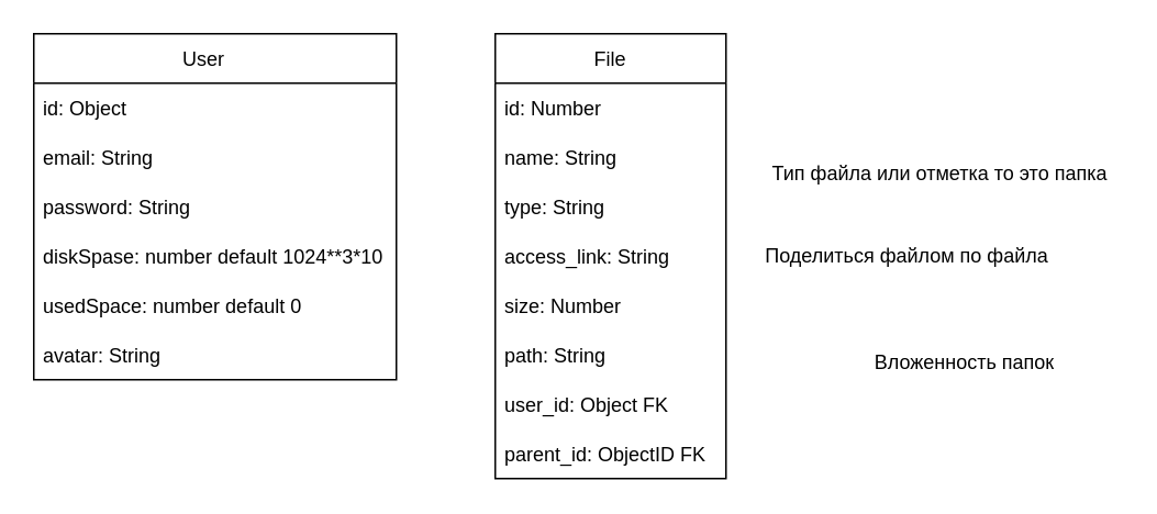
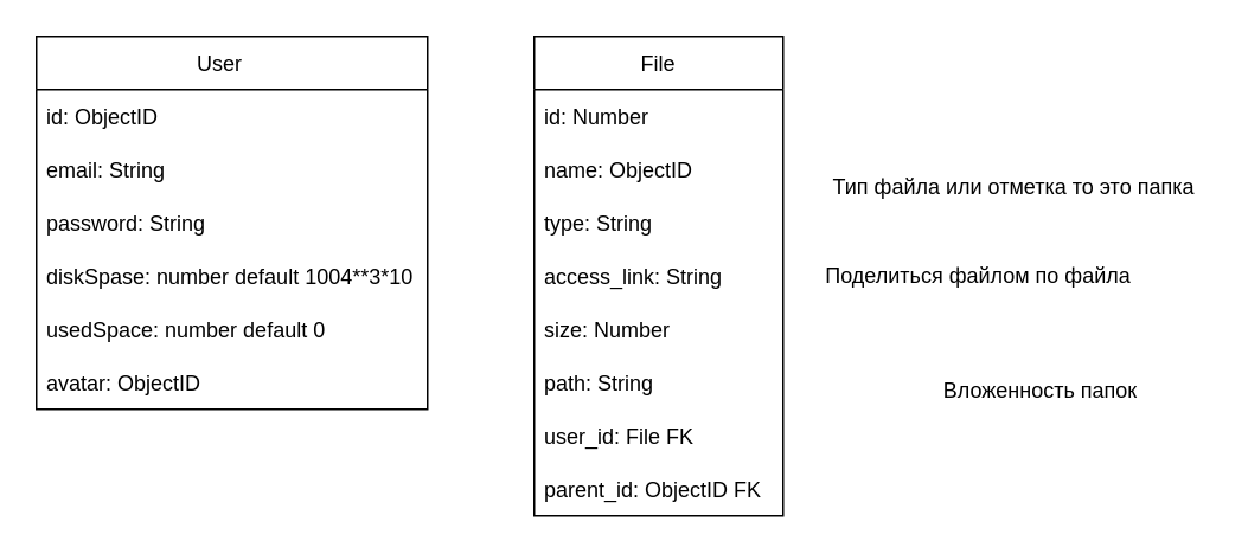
- <mxCell id="3" value="id: Object" style="text;strokeColor=none;fillColor=none;align=left;verticalAlign=middle;spacingLeft=4;spacingRight=4;overflow=hidden;points=[[0,0.5],[1,0.5]];portConstraint=eastwest;rotatable=0;" parent="2" vertex="1"><mxGeometry y="30" width="220" height="30" as="geometry" /></mxCell>
+ <mxCell id="3" value="id: ObjectID" style="text;strokeColor=none;fillColor=none;align=left;verticalAlign=middle;spacingLeft=4;spacingRight=4;overflow=hidden;points=[[0,0.5],[1,0.5]];portConstraint=eastwest;rotatable=0;" parent="2" vertex="1"><mxGeometry y="30" width="220" height="30" as="geometry" /></mxCell>
- <mxCell id="11" value="name: String" style="text;strokeColor=none;fillColor=none;align=left;verticalAlign=middle;spacingLeft=4;spacingRight=4;overflow=hidden;points=[[0,0.5],[1,0.5]];portConstraint=eastwest;rotatable=0;" parent="9" vertex="1"><mxGeometry y="60" width="140" height="30" as="geometry" /></mxCell>
+ <mxCell id="11" value="name: ObjectID" style="text;strokeColor=none;fillColor=none;align=left;verticalAlign=middle;spacingLeft=4;spacingRight=4;overflow=hidden;points=[[0,0.5],[1,0.5]];portConstraint=eastwest;rotatable=0;" parent="9" vertex="1"><mxGeometry y="60" width="140" height="30" as="geometry" /></mxCell>
- <mxCell id="6" value="diskSpase: number default 1024**3*10" style="text;strokeColor=none;fillColor=none;align=left;verticalAlign=middle;spacingLeft=4;spacingRight=4;overflow=hidden;points=[[0,0.5],[1,0.5]];portConstraint=eastwest;rotatable=0;" parent="2" vertex="1"><mxGeometry y="120" width="220" height="30" as="geometry" /></mxCell>
+ <mxCell id="6" value="diskSpase: number default 1004**3*10" style="text;strokeColor=none;fillColor=none;align=left;verticalAlign=middle;spacingLeft=4;spacingRight=4;overflow=hidden;points=[[0,0.5],[1,0.5]];portConstraint=eastwest;rotatable=0;" parent="2" vertex="1"><mxGeometry y="120" width="220" height="30" as="geometry" /></mxCell>
- <mxCell id="8" value="avatar: String" style="text;strokeColor=none;fillColor=none;align=left;verticalAlign=middle;spacingLeft=4;spacingRight=4;overflow=hidden;points=[[0,0.5],[1,0.5]];portConstraint=eastwest;rotatable=0;" parent="2" vertex="1"><mxGeometry y="180" width="220" height="30" as="geometry" /></mxCell>
+ <mxCell id="8" value="avatar: ObjectID" style="text;strokeColor=none;fillColor=none;align=left;verticalAlign=middle;spacingLeft=4;spacingRight=4;overflow=hidden;points=[[0,0.5],[1,0.5]];portConstraint=eastwest;rotatable=0;" parent="2" vertex="1"><mxGeometry y="180" width="220" height="30" as="geometry" /></mxCell>
- <mxCell id="16" value="user_id: Object FK" style="text;strokeColor=none;fillColor=none;align=left;verticalAlign=middle;spacingLeft=4;spacingRight=4;overflow=hidden;points=[[0,0.5],[1,0.5]];portConstraint=eastwest;rotatable=0;" parent="9" vertex="1"><mxGeometry y="210" width="140" height="30" as="geometry" /></mxCell>
+ <mxCell id="16" value="user_id: File FK" style="text;strokeColor=none;fillColor=none;align=left;verticalAlign=middle;spacingLeft=4;spacingRight=4;overflow=hidden;points=[[0,0.5],[1,0.5]];portConstraint=eastwest;rotatable=0;" parent="9" vertex="1"><mxGeometry y="210" width="140" height="30" as="geometry" /></mxCell>
